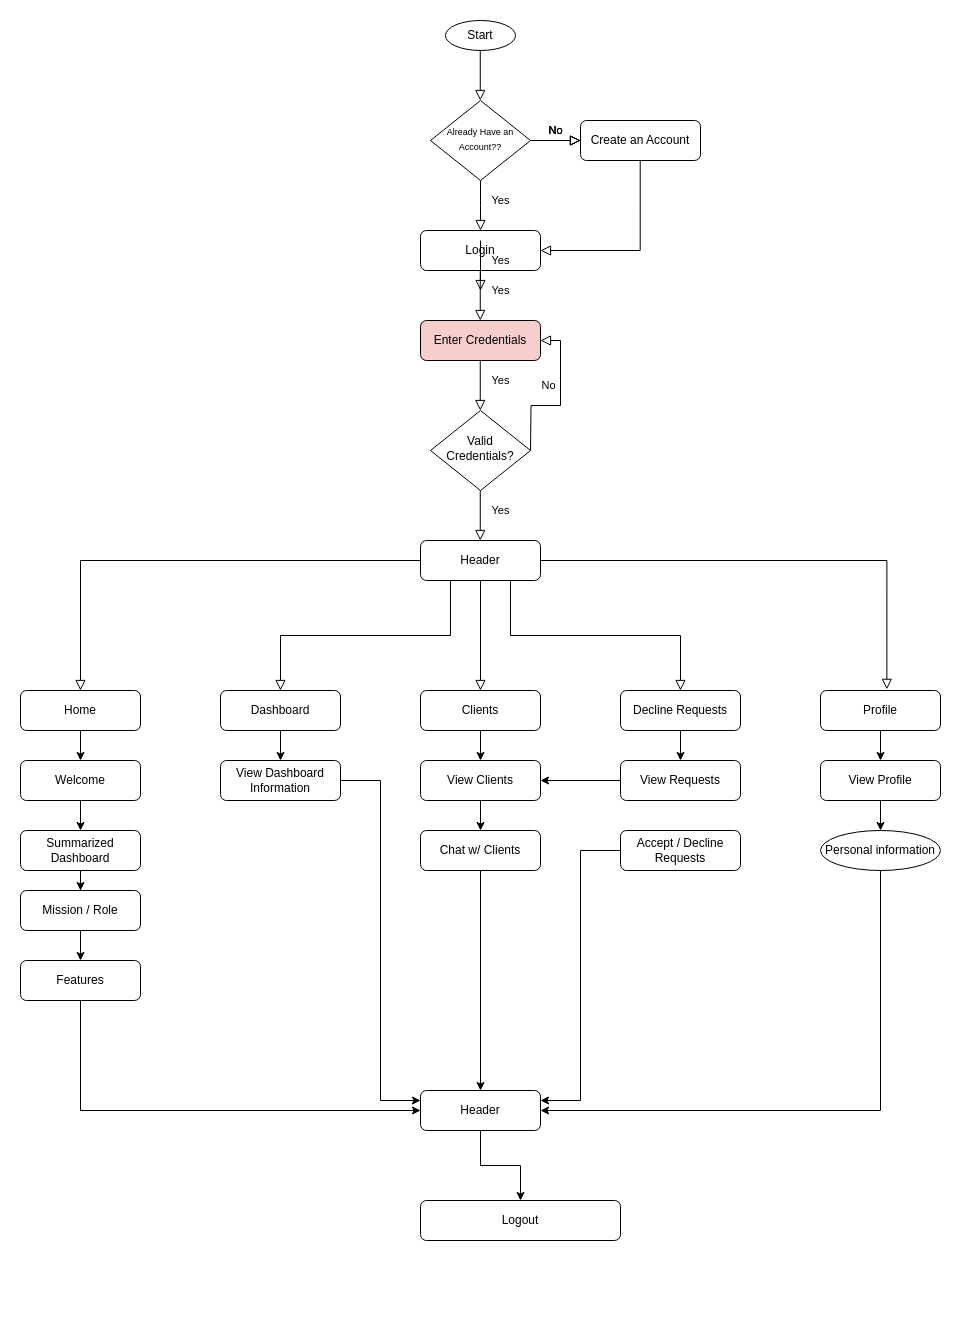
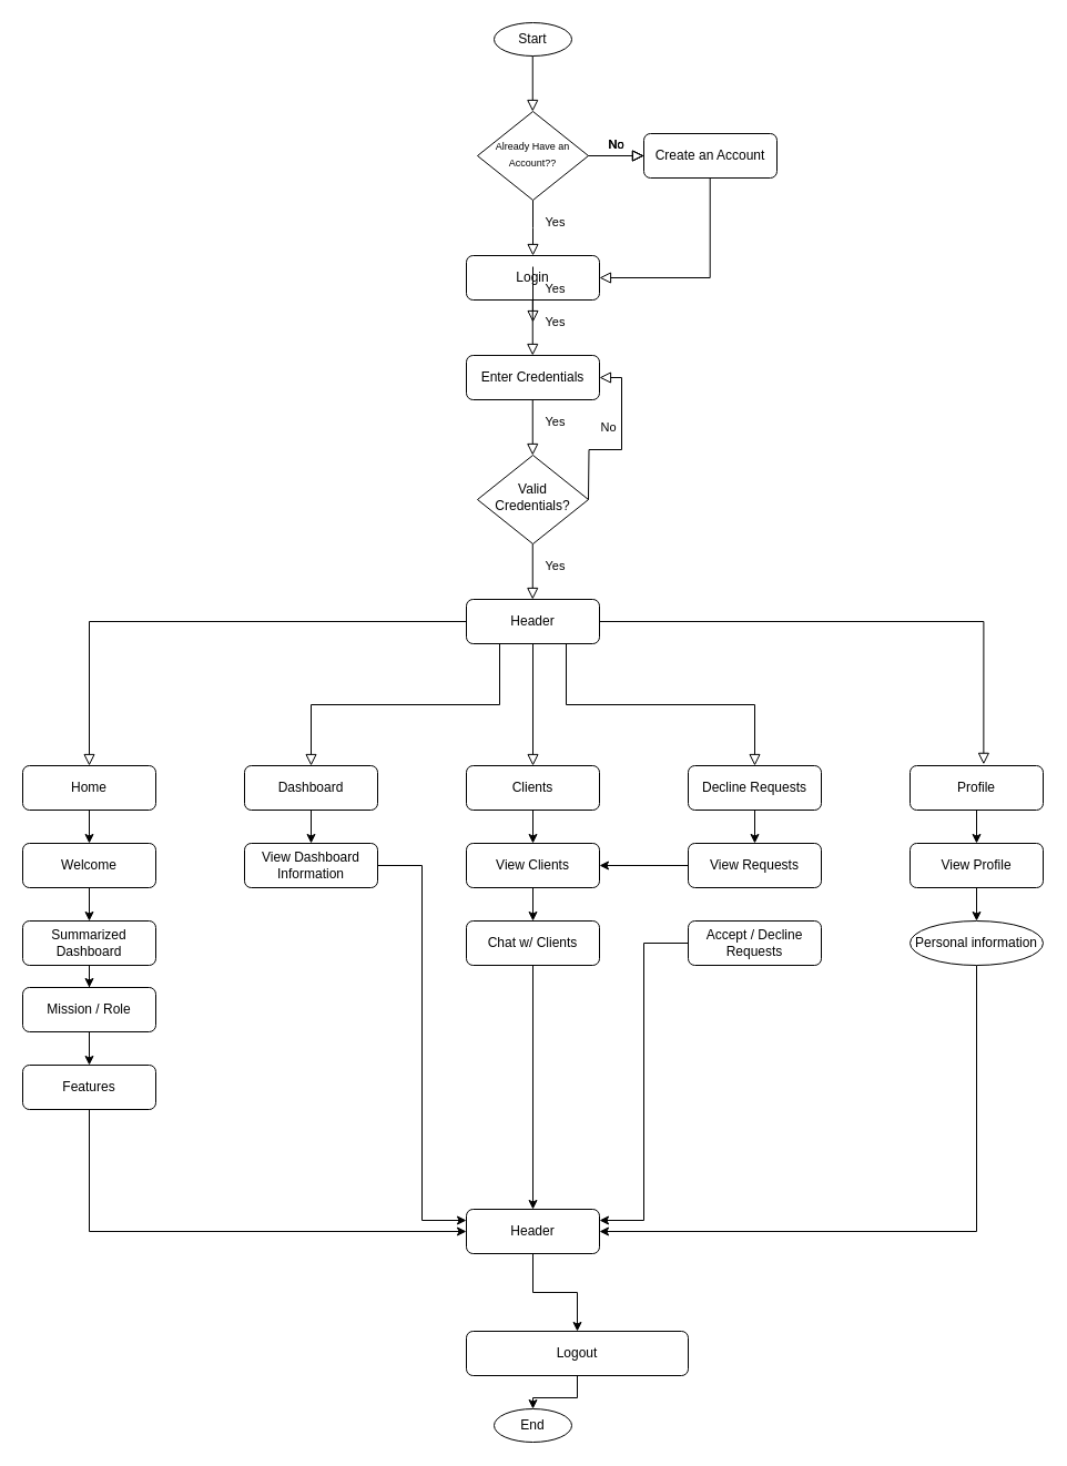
- <mxCell id="10" value="Enter Credentials" style="rounded=1;whiteSpace=wrap;html=1;fontSize=12;glass=0;strokeWidth=1;shadow=0;fillColor=#f8cecc;" vertex="1" parent="1"><mxGeometry x="420" y="320" width="120" height="40" as="geometry" /></mxCell>
+ <mxCell id="10" value="Enter Credentials" style="rounded=1;whiteSpace=wrap;html=1;fontSize=12;glass=0;strokeWidth=1;shadow=0;" vertex="1" parent="1"><mxGeometry x="420" y="320" width="120" height="40" as="geometry" /></mxCell>
+ <mxCell id="59" style="edgeStyle=orthogonalEdgeStyle;rounded=0;orthogonalLoop=1;jettySize=auto;html=1;entryX=0.5;entryY=0;entryDx=0;entryDy=0;" edge="1" parent="1" source="60" target="61"><mxGeometry relative="1" as="geometry" /></mxCell>
+ <mxCell id="61" value="End" style="ellipse;whiteSpace=wrap;html=1;" vertex="1" parent="1"><mxGeometry x="445" y="1270" width="70" height="30" as="geometry" /></mxCell>
